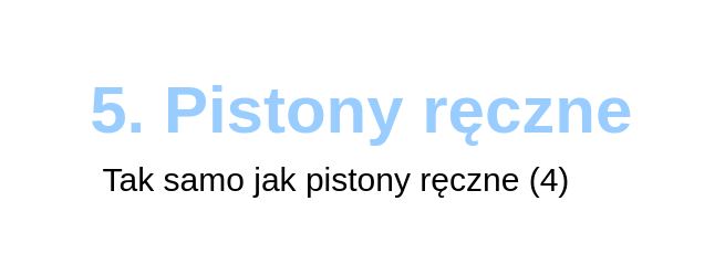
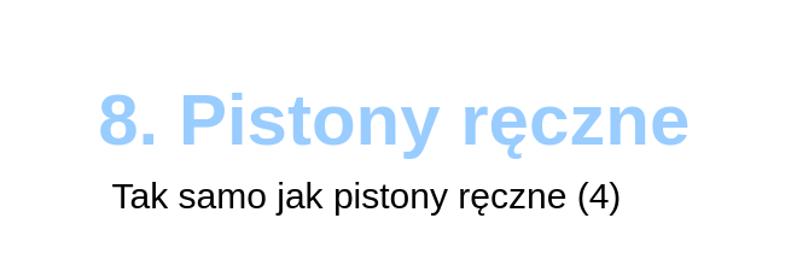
- <mxCell id="2" value="5. Pistony ręczne" style="text;strokeColor=none;fillColor=none;html=1;fontSize=24;fontStyle=1;verticalAlign=middle;align=center;fontColor=#99CCFF;" vertex="1" parent="1"><mxGeometry width="220" height="40" as="geometry" x="20" y="20" /></mxCell>
+ <mxCell id="2" value="8. Pistony ręczne" style="text;strokeColor=none;fillColor=none;html=1;fontSize=24;fontStyle=1;verticalAlign=middle;align=center;fontColor=#99CCFF;" vertex="1" parent="1"><mxGeometry width="220" height="40" as="geometry" x="20" y="20" /></mxCell>
